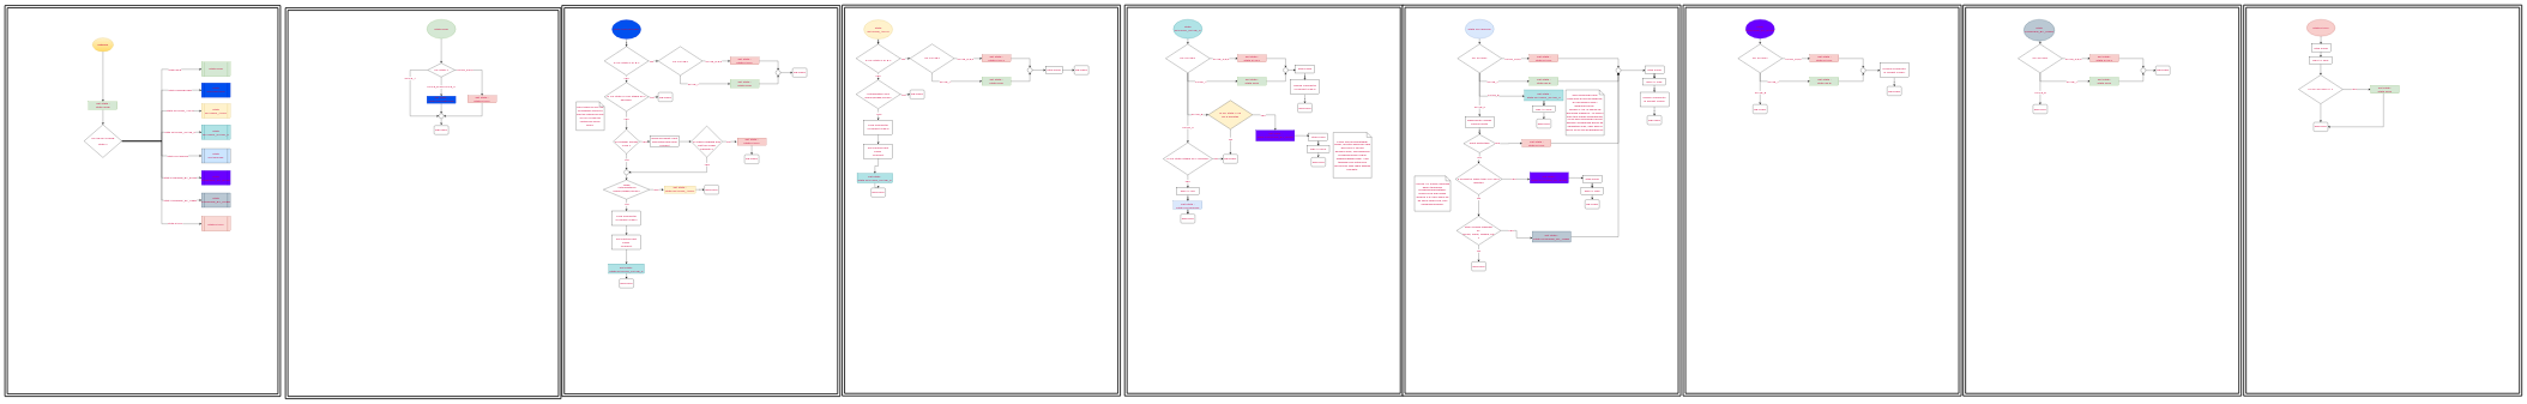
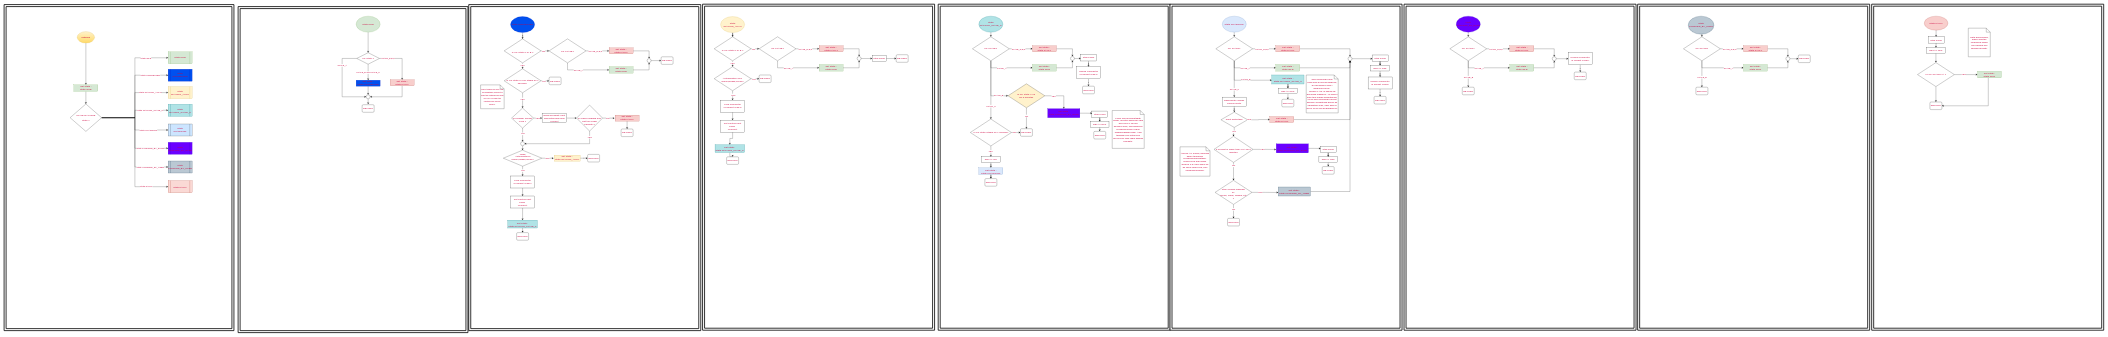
+ <mxCell id="295" value="Hata durumunda, kablo araçtan çıkarılana kadar yeni işleme izin verilmeyecektir." style="shape=note;size=20;whiteSpace=wrap;html=1;fontColor=#cc003d;" parent="1" vertex="1"><mxGeometry x="9840" y="140" width="110" height="143" as="geometry" /></mxCell>
- <mxCell id="259" value="Set State : &lt;br&gt;State STOPPED_BY_USER" style="rounded=0;whiteSpace=wrap;html=1;fillColor=#bac8d3;strokeColor=#23445d;fontColor=#cc003d;" parent="1" vertex="1"><mxGeometry x="6390" y="964" width="161" height="45" as="geometry" /></mxCell>
+ <mxCell id="259" value="Set State : &lt;br&gt;State STOPPED_BY_USER" style="rounded=0;whiteSpace=wrap;html=1;fillColor=#bac8d3;strokeColor=#23445d;fontColor=#cc003d;" parent="1" vertex="1"><mxGeometry x="6390" y="934" width="161" height="45" as="geometry" /></mxCell>
